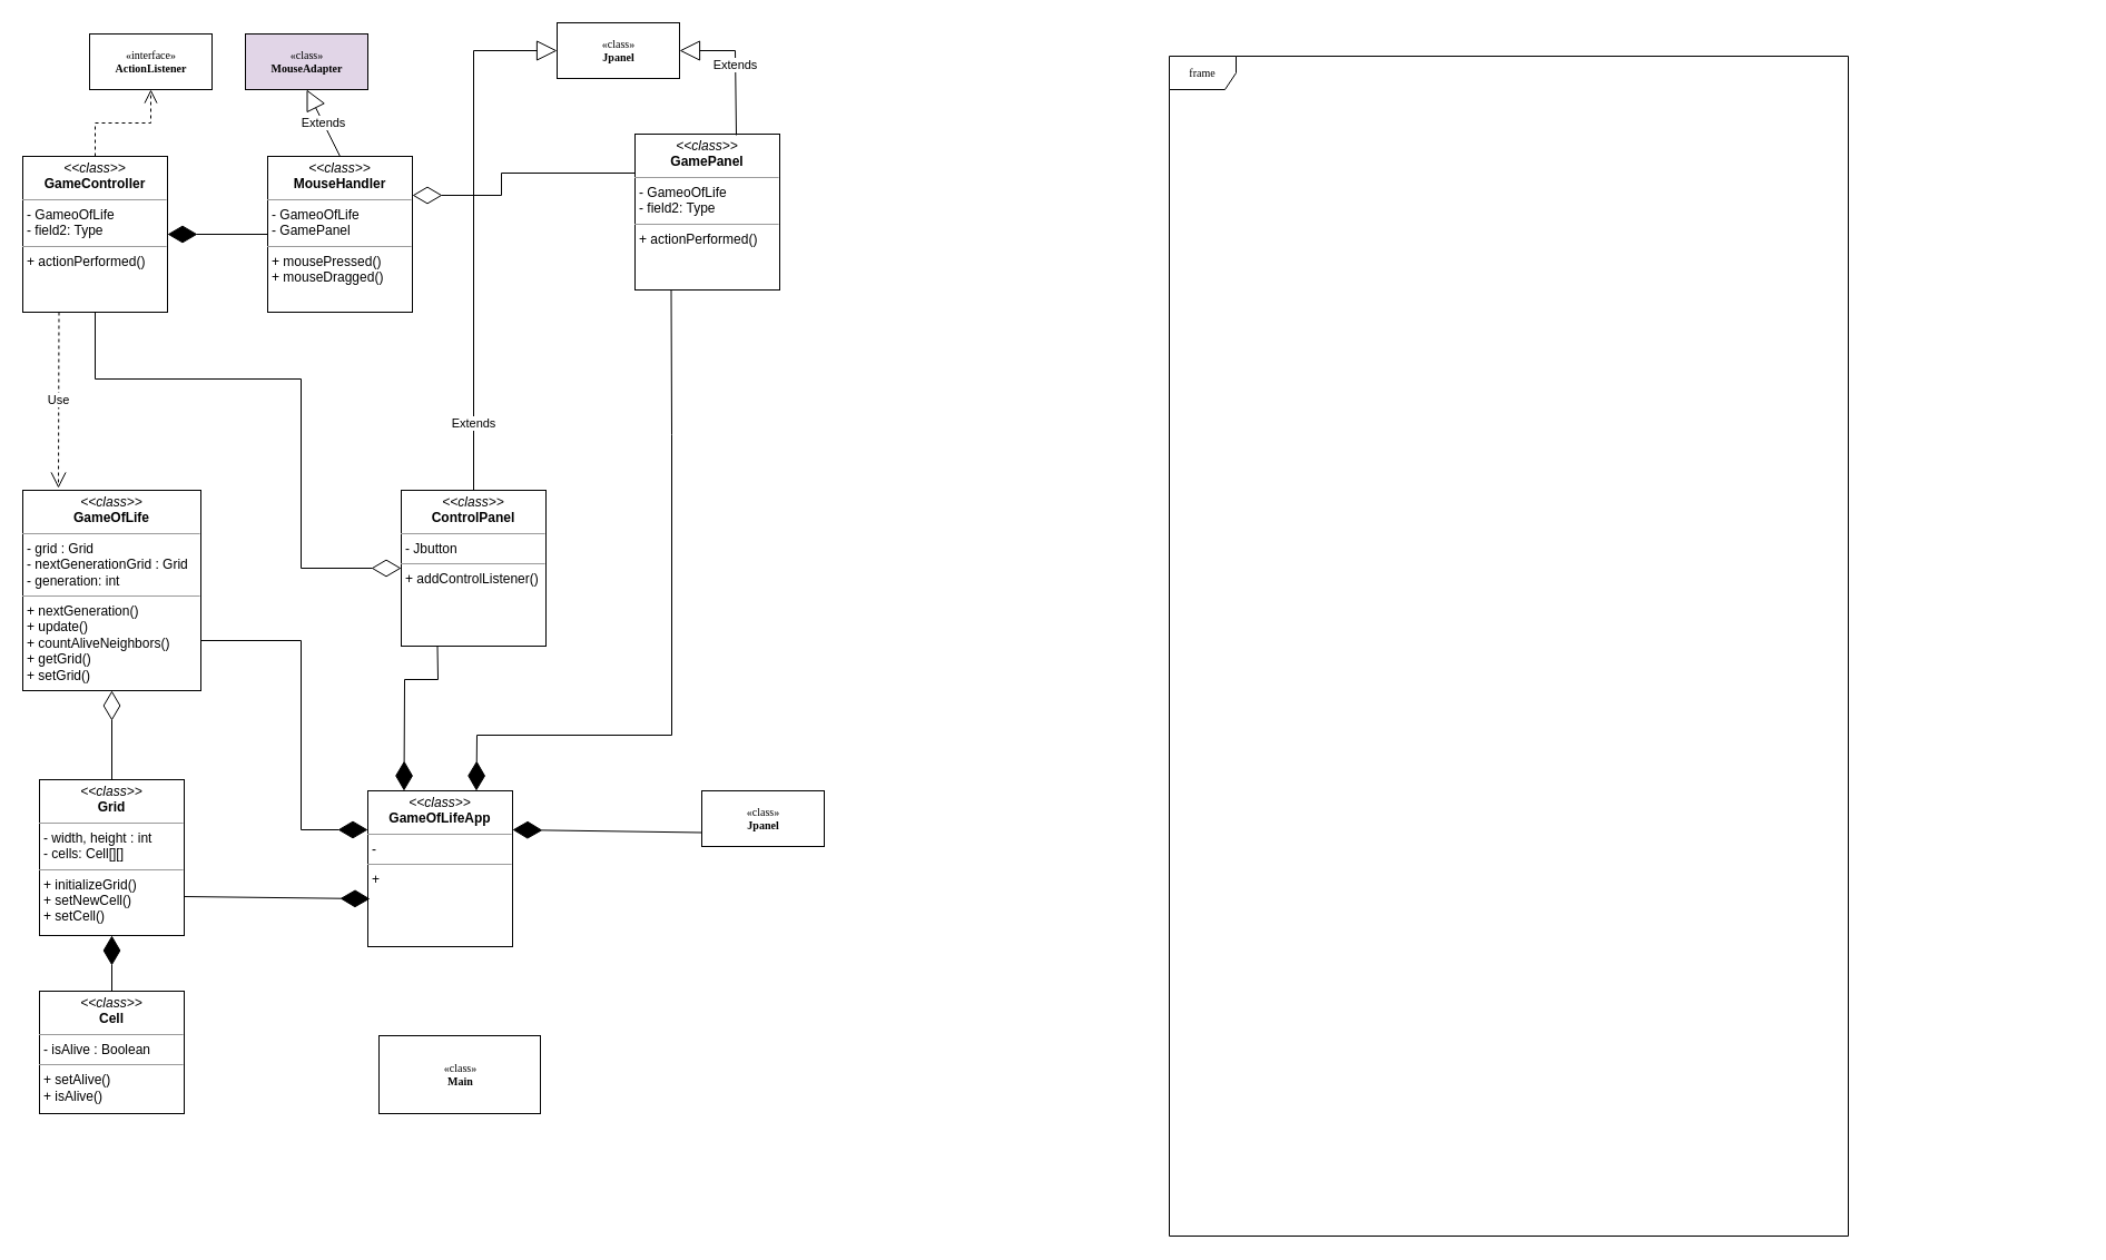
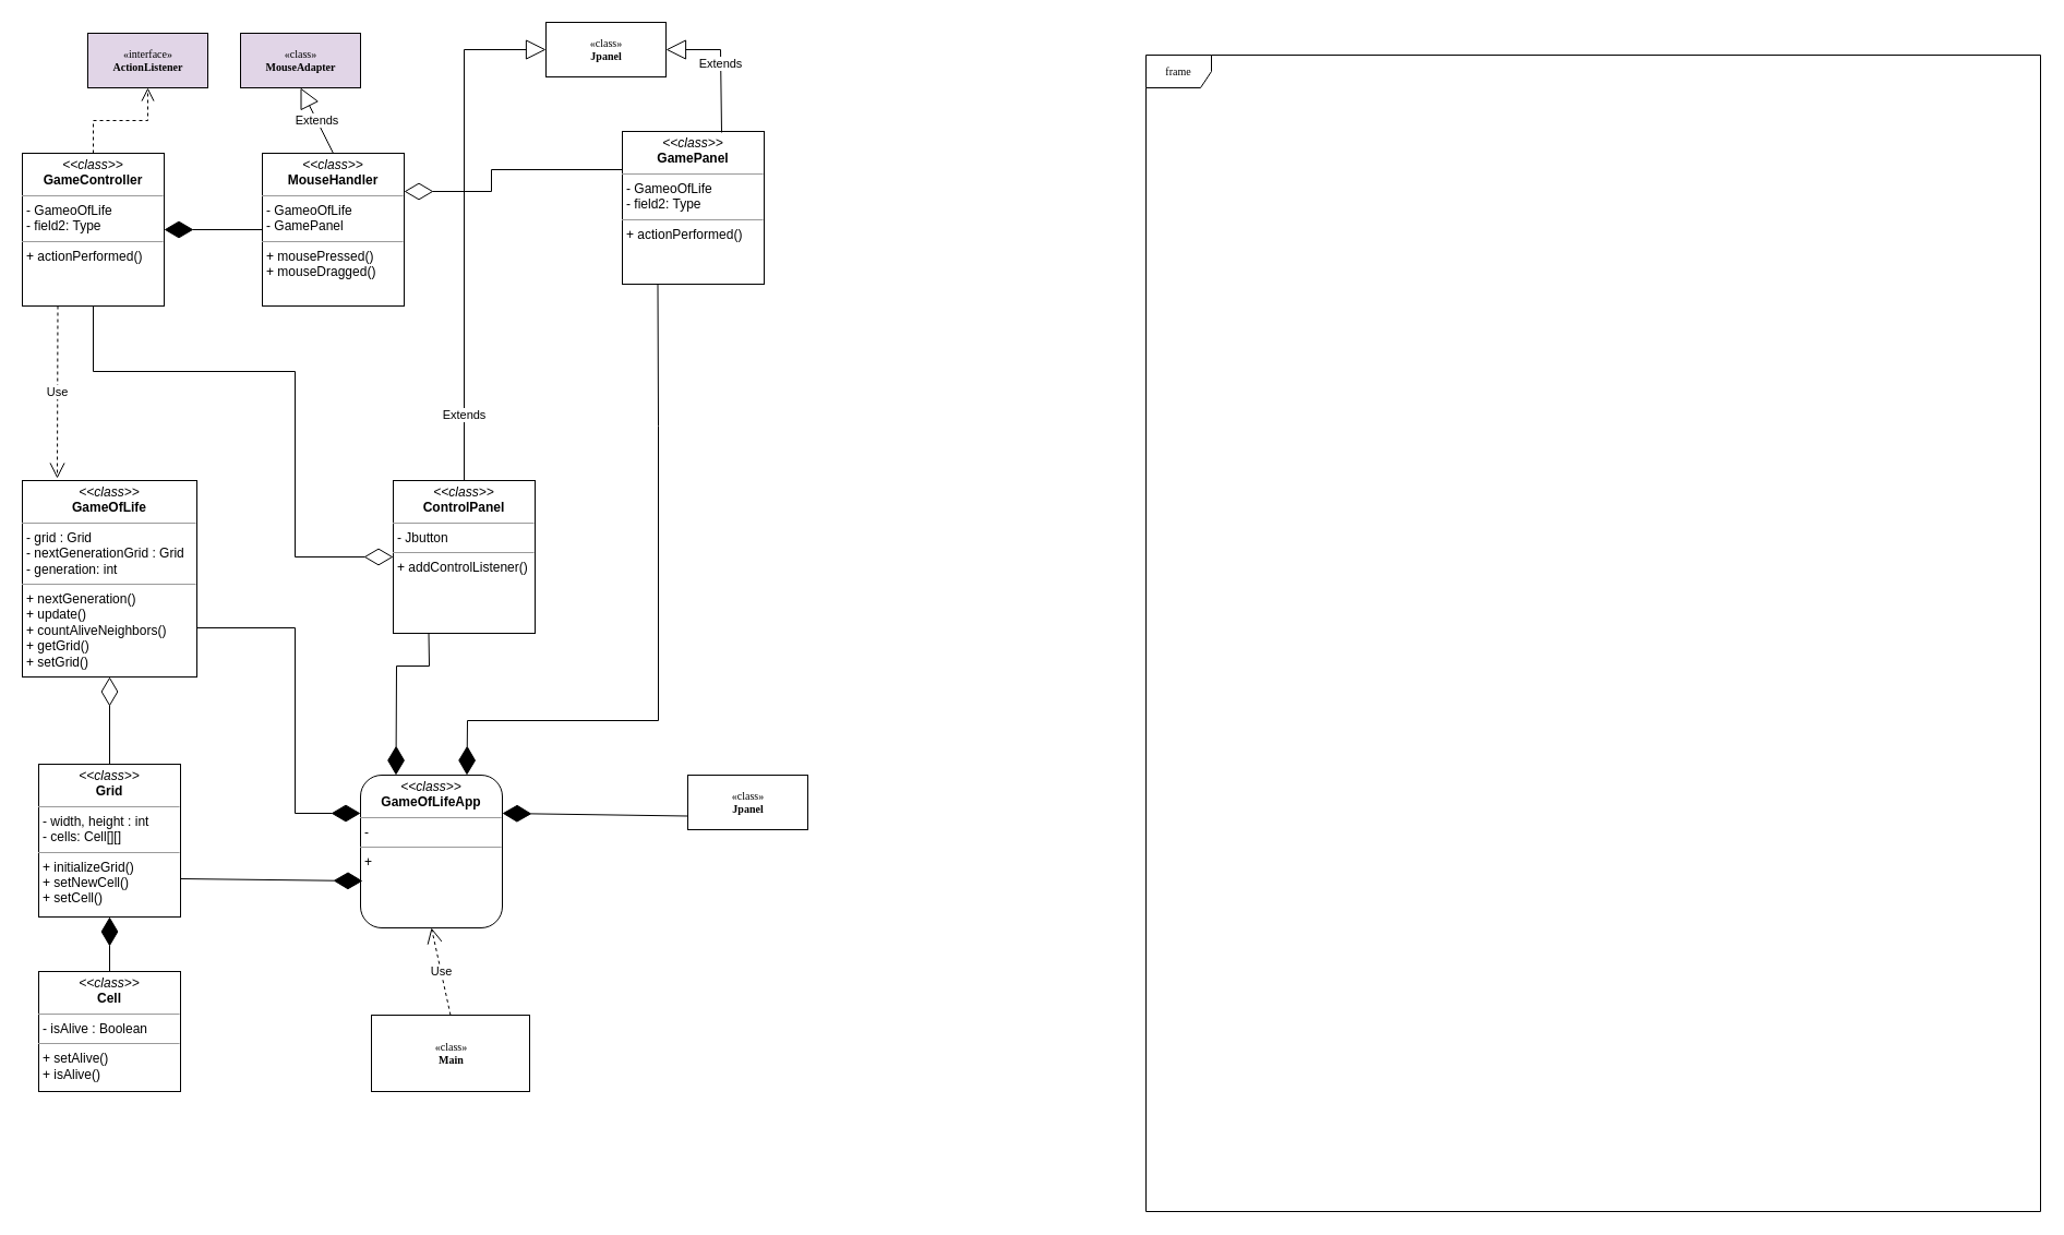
- <mxCell id="4" value="«interface»&lt;br&gt;&lt;b&gt;ActionListener&lt;/b&gt;" style="html=1;rounded=0;shadow=0;comic=0;labelBackgroundColor=none;strokeWidth=1;fontFamily=Verdana;fontSize=10;align=center;" parent="1" vertex="1"><mxGeometry x="80" y="30" width="110" height="50" as="geometry" /></mxCell>
+ <mxCell id="4" value="«interface»&lt;br&gt;&lt;b&gt;ActionListener&lt;/b&gt;" style="html=1;rounded=0;shadow=0;comic=0;labelBackgroundColor=none;strokeWidth=1;fontFamily=Verdana;fontSize=10;align=center;fillColor=#e1d5e7;" parent="1" vertex="1"><mxGeometry x="80" y="30" width="110" height="50" as="geometry" /></mxCell>
- <mxCell id="2" value="frame" style="shape=umlFrame;whiteSpace=wrap;html=1;rounded=0;shadow=0;comic=0;labelBackgroundColor=none;strokeWidth=1;fontFamily=Verdana;fontSize=10;align=center;" parent="1" vertex="1"><mxGeometry x="1050" y="50" width="610" height="1060" as="geometry" /></mxCell>
+ <mxCell id="2" value="frame" style="shape=umlFrame;whiteSpace=wrap;html=1;rounded=0;shadow=0;comic=0;labelBackgroundColor=none;strokeWidth=1;fontFamily=Verdana;fontSize=10;align=center;" parent="1" vertex="1"><mxGeometry x="1050" y="50" width="820" height="1060" as="geometry" /></mxCell>
- <mxCell id="24" value="&lt;p style=&quot;margin:0px;margin-top:4px;text-align:center;&quot;&gt;&lt;i&gt;&amp;lt;&amp;lt;class&amp;gt;&amp;gt;&lt;/i&gt;&lt;br&gt;&lt;b&gt;GameOfLifeApp&lt;/b&gt;&lt;/p&gt;&lt;hr size=&quot;1&quot;&gt;&lt;p style=&quot;margin:0px;margin-left:4px;&quot;&gt;-&amp;nbsp;&lt;/p&gt;&lt;hr size=&quot;1&quot;&gt;&lt;p style=&quot;margin:0px;margin-left:4px;&quot;&gt;+&amp;nbsp;&lt;br&gt;&lt;/p&gt;" style="verticalAlign=top;align=left;overflow=fill;fontSize=12;fontFamily=Helvetica;html=1;rounded=0;shadow=0;comic=0;labelBackgroundColor=none;strokeWidth=1" parent="1" vertex="1"><mxGeometry x="330" y="710" width="130" height="140" as="geometry" /></mxCell>
+ <mxCell id="24" value="&lt;p style=&quot;margin:0px;margin-top:4px;text-align:center;&quot;&gt;&lt;i&gt;&amp;lt;&amp;lt;class&amp;gt;&amp;gt;&lt;/i&gt;&lt;br&gt;&lt;b&gt;GameOfLifeApp&lt;/b&gt;&lt;/p&gt;&lt;hr size=&quot;1&quot;&gt;&lt;p style=&quot;margin:0px;margin-left:4px;&quot;&gt;-&amp;nbsp;&lt;/p&gt;&lt;hr size=&quot;1&quot;&gt;&lt;p style=&quot;margin:0px;margin-left:4px;&quot;&gt;+&amp;nbsp;&lt;br&gt;&lt;/p&gt;" style="verticalAlign=top;align=left;overflow=fill;fontSize=12;fontFamily=Helvetica;html=1;shadow=0;comic=0;labelBackgroundColor=none;strokeWidth=1;rounded=1;" parent="1" vertex="1"><mxGeometry x="330" y="710" width="130" height="140" as="geometry" /></mxCell>
+ <mxCell id="32" value="Use" style="endArrow=open;endSize=12;dashed=1;html=1;rounded=0;exitX=0.5;exitY=0;exitDx=0;exitDy=0;entryX=0.5;entryY=1;entryDx=0;entryDy=0;" parent="1" source="31" target="24" edge="1"><mxGeometry width="160" relative="1" as="geometry"><mxPoint x="340" y="610" as="sourcePoint" /><mxPoint x="500" y="610" as="targetPoint" /></mxGeometry></mxCell>
